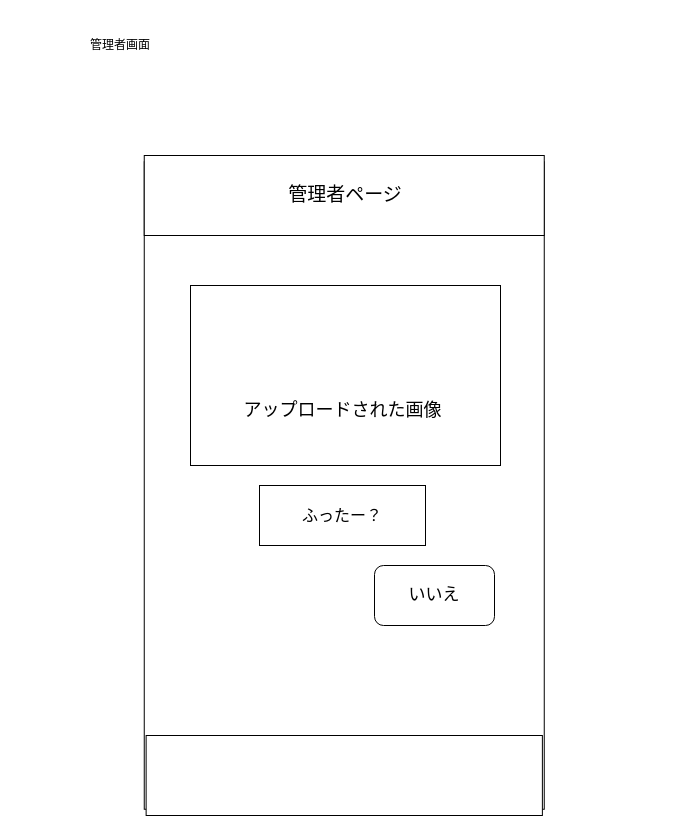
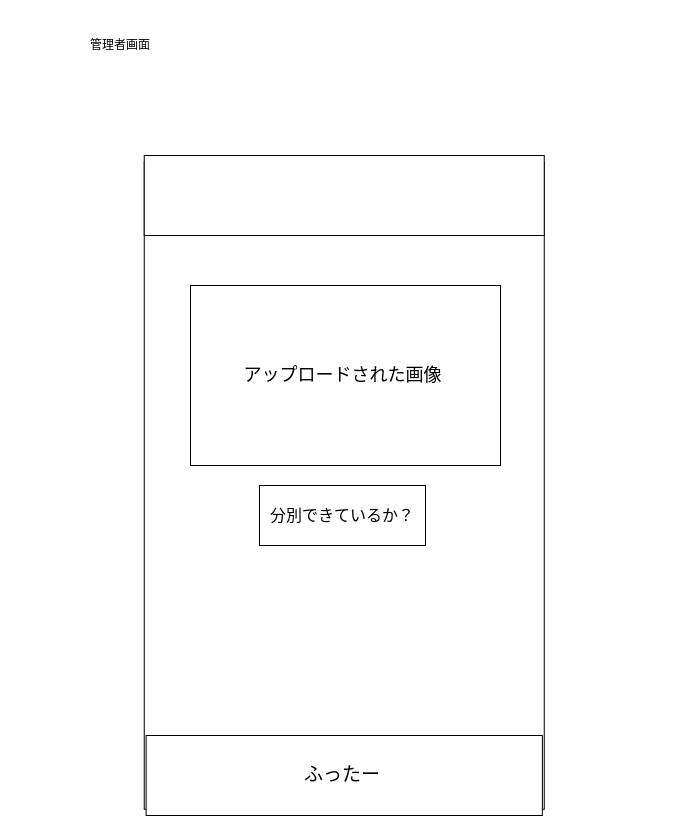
- <mxCell id="8" value="&lt;font style=&quot;font-size: 19px;&quot;&gt;管理者ページ&lt;/font&gt;" style="text;html=1;strokeColor=none;fillColor=none;align=center;verticalAlign=middle;whiteSpace=wrap;rounded=0;" parent="1" vertex="1"><mxGeometry x="272" y="180" width="146" height="30" as="geometry" /></mxCell>
- <mxCell id="7" value="&lt;font style=&quot;font-size: 18px;&quot;&gt;アップロードされた画像&lt;/font&gt;" style="text;html=1;strokeColor=none;fillColor=none;align=center;verticalAlign=middle;whiteSpace=wrap;rounded=0;" parent="1" vertex="1"><mxGeometry x="226.5" y="395" width="231" height="30" as="geometry" /></mxCell>
+ <mxCell id="7" value="&lt;font style=&quot;font-size: 18px;&quot;&gt;アップロードされた画像&lt;/font&gt;" style="text;html=1;strokeColor=none;fillColor=none;align=center;verticalAlign=middle;whiteSpace=wrap;rounded=0;" parent="1" vertex="1"><mxGeometry x="226.5" y="360" width="231" height="30" as="geometry" /></mxCell>
- <mxCell id="10" value="&lt;font style=&quot;font-size: 16px;&quot;&gt;ふったー？&lt;/font&gt;" style="rounded=0;whiteSpace=wrap;html=1;" parent="1" vertex="1"><mxGeometry x="259" y="485" width="166" height="60" as="geometry" /></mxCell>
+ <mxCell id="10" value="&lt;font style=&quot;font-size: 16px;&quot;&gt;分別できているか？&lt;/font&gt;" style="rounded=0;whiteSpace=wrap;html=1;" parent="1" vertex="1"><mxGeometry x="259" y="485" width="166" height="60" as="geometry" /></mxCell>
- <mxCell id="9" value="&lt;font style=&quot;font-size: 17px;&quot;&gt;いいえ&lt;/font&gt;" style="rounded=1;whiteSpace=wrap;html=1;" parent="1" vertex="1"><mxGeometry x="374" y="565" width="120" height="60" as="geometry" /></mxCell>
+ <mxCell id="11" value="&lt;font style=&quot;font-size: 19px;&quot;&gt;ふったー&lt;/font&gt;" style="text;html=1;strokeColor=none;fillColor=none;align=center;verticalAlign=middle;whiteSpace=wrap;rounded=0;" parent="1" vertex="1"><mxGeometry x="287" y="760" width="110" height="30" as="geometry" /></mxCell>
